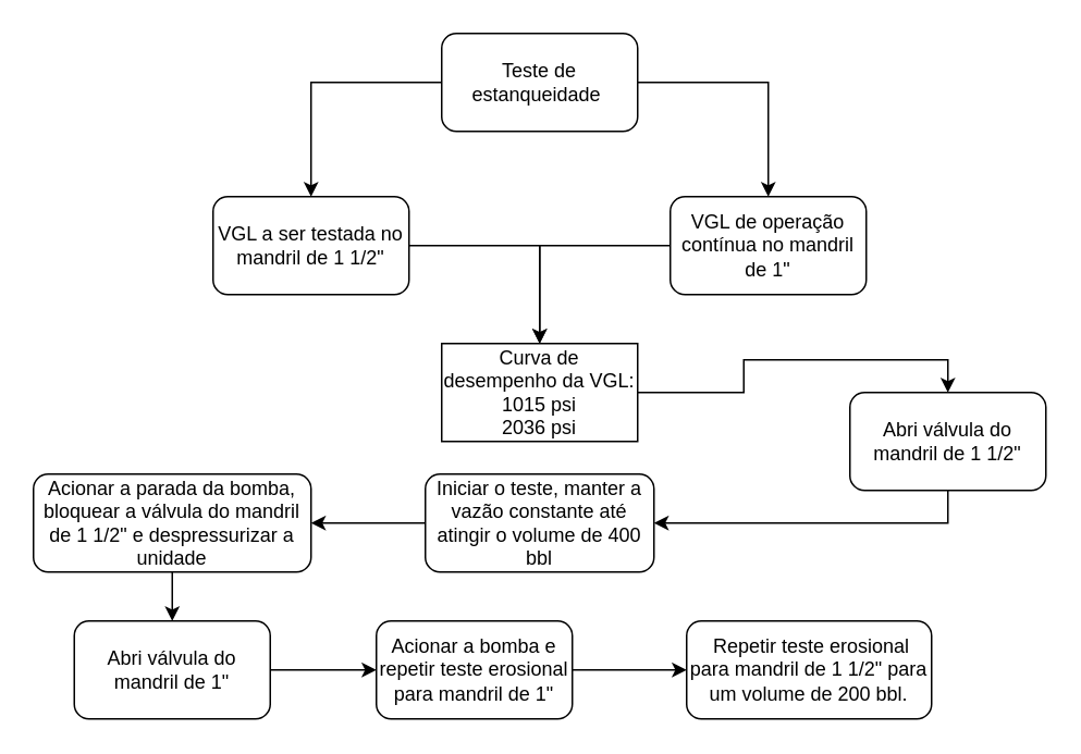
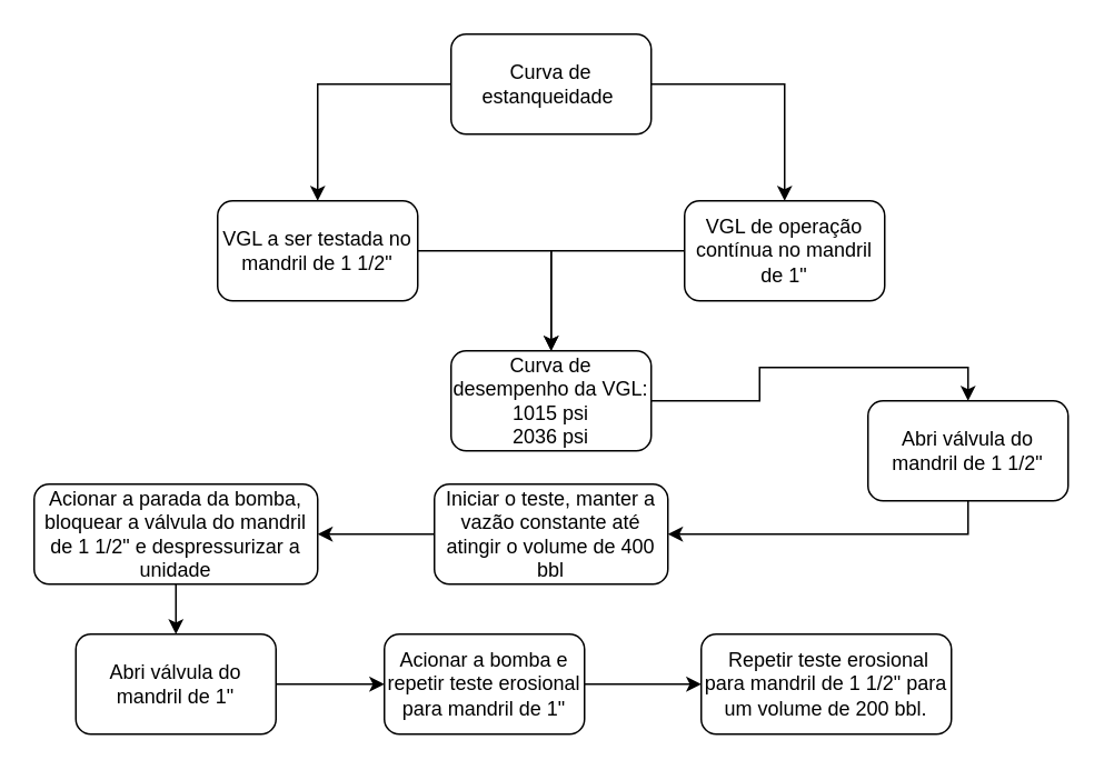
- <mxCell id="4" value="Teste de estanqueidade&amp;nbsp;" style="rounded=1;whiteSpace=wrap;html=1;" vertex="1" parent="1"><mxGeometry x="270" y="20" width="120" height="60" as="geometry" /></mxCell>
+ <mxCell id="4" value="Curva de estanqueidade&amp;nbsp;" style="rounded=1;whiteSpace=wrap;html=1;" vertex="1" parent="1"><mxGeometry x="270" y="20" width="120" height="60" as="geometry" /></mxCell>
- <mxCell id="10" value="Curva de desempenho da VGL:&lt;br&gt;1015 psi&lt;br&gt;2036 psi" style="whiteSpace=wrap;html=1;rounded=0;" vertex="1" parent="1"><mxGeometry x="270" y="210" width="120" height="60" as="geometry" /></mxCell>
+ <mxCell id="10" value="Curva de desempenho da VGL:&lt;br&gt;1015 psi&lt;br&gt;2036 psi" style="rounded=1;whiteSpace=wrap;html=1;" vertex="1" parent="1"><mxGeometry x="270" y="210" width="120" height="60" as="geometry" /></mxCell>
